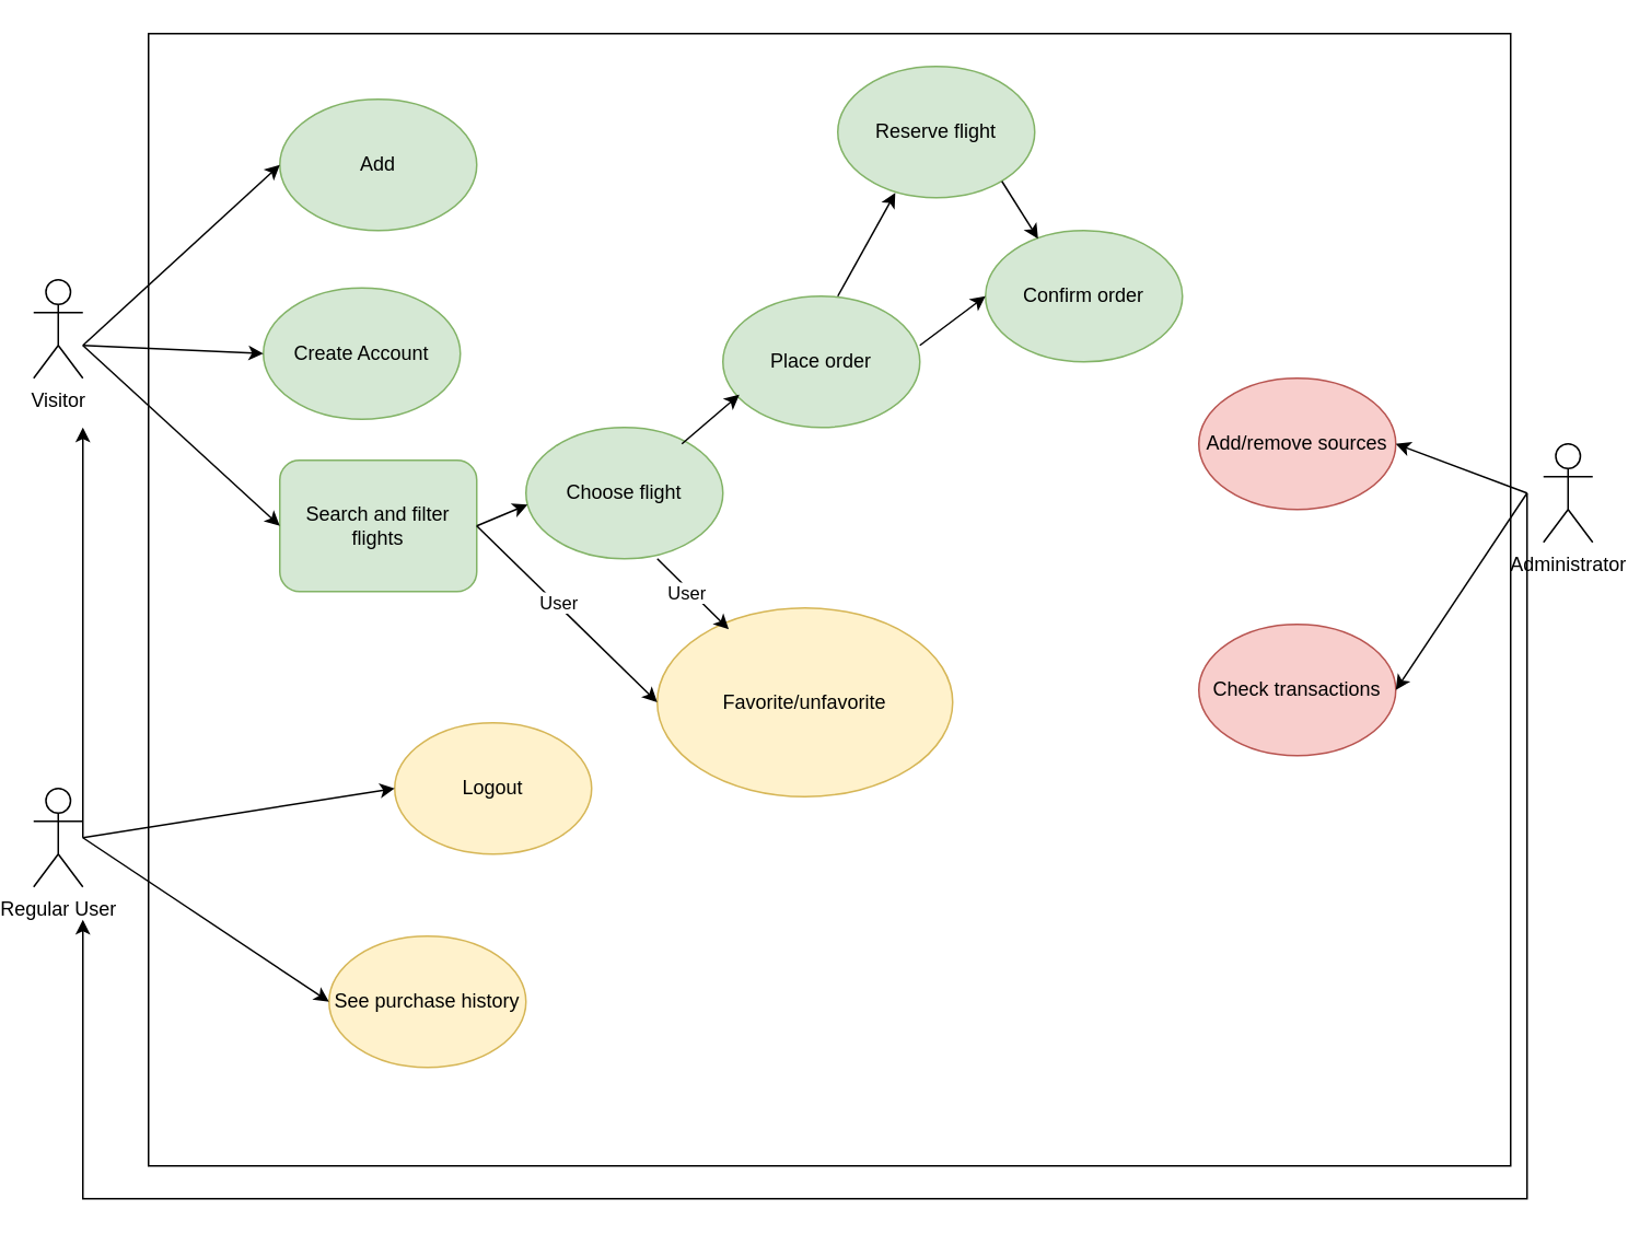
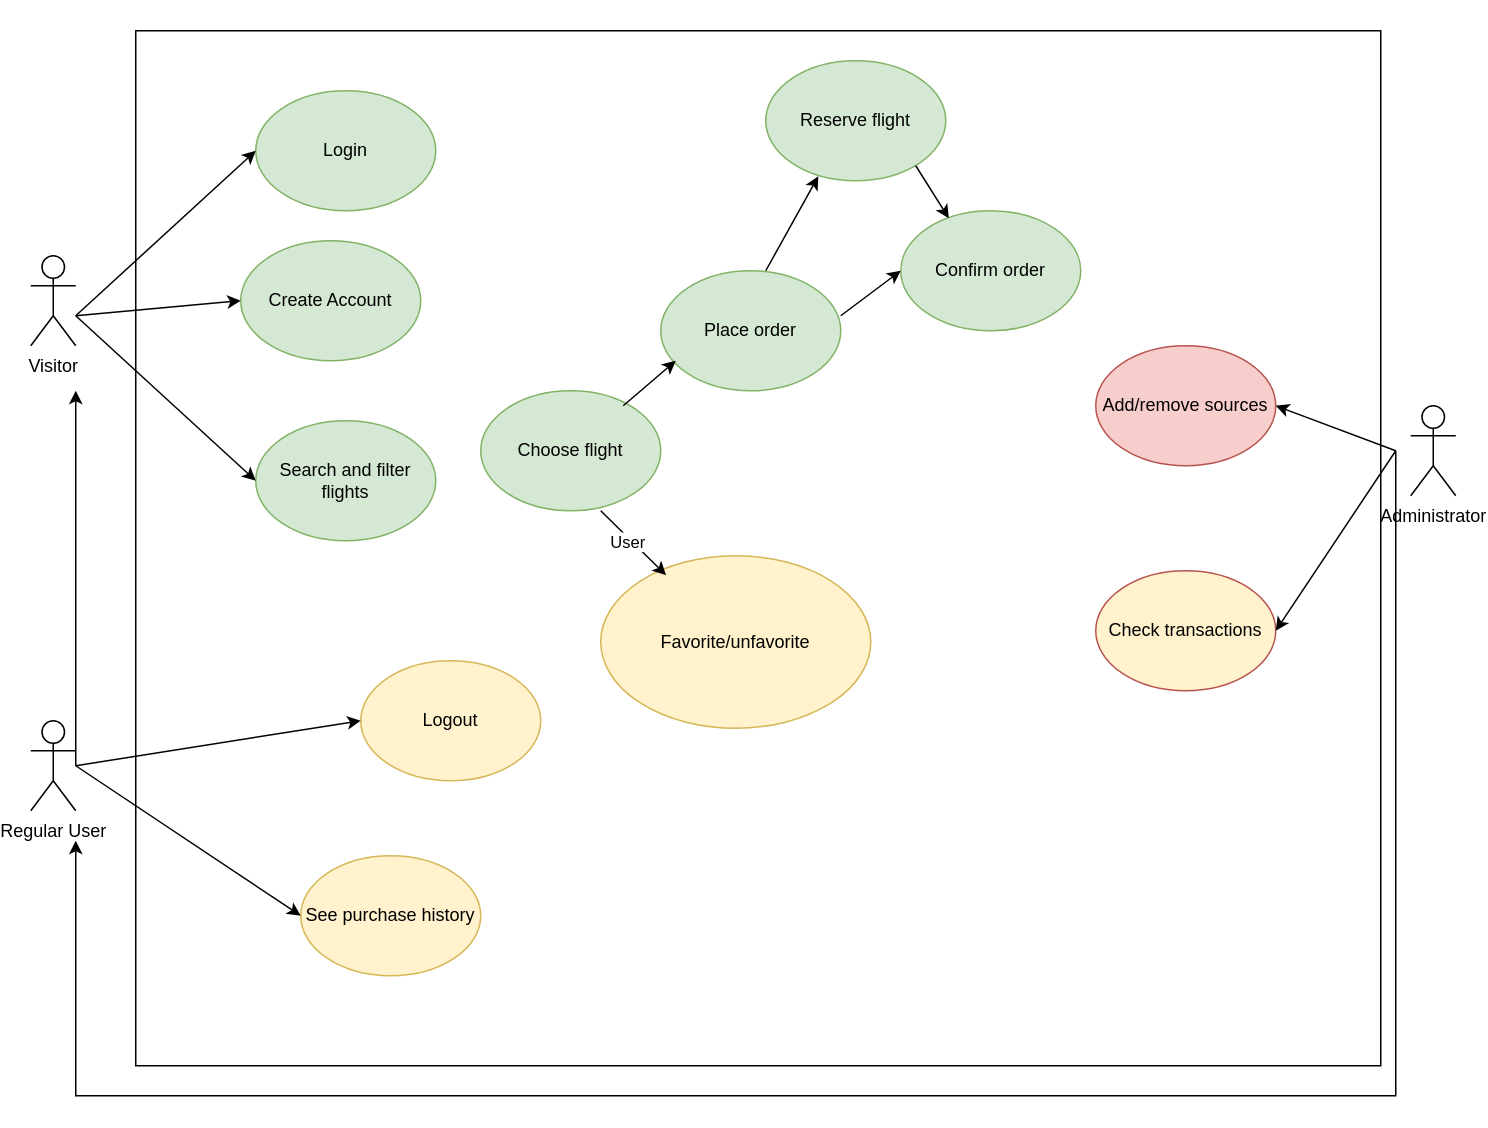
- <mxCell id="6" value="Add" style="ellipse;whiteSpace=wrap;html=1;fillColor=#d5e8d4;strokeColor=#82b366;" vertex="1" parent="1"><mxGeometry x="170" y="60" width="120" height="80" as="geometry" /></mxCell>
+ <mxCell id="6" value="Login" style="ellipse;whiteSpace=wrap;html=1;fillColor=#d5e8d4;strokeColor=#82b366;" vertex="1" parent="1"><mxGeometry x="170" y="60" width="120" height="80" as="geometry" /></mxCell>
- <mxCell id="8" value="Create Account" style="ellipse;whiteSpace=wrap;html=1;fillColor=#d5e8d4;strokeColor=#82b366;" vertex="1" parent="1"><mxGeometry x="160" y="175" width="120" height="80" as="geometry" /></mxCell>
+ <mxCell id="8" value="Create Account" style="ellipse;whiteSpace=wrap;html=1;fillColor=#d5e8d4;strokeColor=#82b366;" vertex="1" parent="1"><mxGeometry x="160" y="160" width="120" height="80" as="geometry" /></mxCell>
- <mxCell id="28" value="" style="endArrow=classic;html=1;rounded=0;entryX=0.008;entryY=0.588;entryDx=0;entryDy=0;entryPerimeter=0;exitX=1;exitY=0.5;exitDx=0;exitDy=0;" edge="1" parent="1" source="7" target="9"><mxGeometry width="50" height="50" relative="1" as="geometry"><mxPoint x="255" y="340" as="sourcePoint" /><mxPoint x="305" y="290" as="targetPoint" /></mxGeometry></mxCell>
- <mxCell id="7" value="Search and filter flights" style="whiteSpace=wrap;html=1;fillColor=#d5e8d4;strokeColor=#82b366;rounded=1;" vertex="1" parent="1"><mxGeometry x="170" y="280" width="120" height="80" as="geometry" /></mxCell>
+ <mxCell id="7" value="Search and filter flights" style="ellipse;whiteSpace=wrap;html=1;fillColor=#d5e8d4;strokeColor=#82b366;" vertex="1" parent="1"><mxGeometry x="170" y="280" width="120" height="80" as="geometry" /></mxCell>
- <mxCell id="20" value="" style="endArrow=classic;html=1;rounded=0;exitX=1;exitY=0.5;exitDx=0;exitDy=0;entryX=0;entryY=0.5;entryDx=0;entryDy=0;" edge="1" parent="1" source="7" target="12"><mxGeometry width="50" height="50" relative="1" as="geometry"><mxPoint x="310" y="470" as="sourcePoint" /><mxPoint x="360" y="420" as="targetPoint" /></mxGeometry></mxCell>
- <mxCell id="21" value="User" style="edgeLabel;html=1;align=center;verticalAlign=middle;resizable=0;points=[];" vertex="1" connectable="0" parent="20"><mxGeometry x="-0.114" y="1" relative="1" as="geometry"><mxPoint as="offset" /></mxGeometry></mxCell>
- <mxCell id="29" value="Check transactions" style="ellipse;whiteSpace=wrap;html=1;fillColor=#f8cecc;strokeColor=#b85450;" vertex="1" parent="1"><mxGeometry x="730" y="380" width="120" height="80" as="geometry" /></mxCell>
+ <mxCell id="29" value="Check transactions" style="ellipse;whiteSpace=wrap;html=1;fillColor=#fff2cc;strokeColor=#b85450;" vertex="1" parent="1"><mxGeometry x="730" y="380" width="120" height="80" as="geometry" /></mxCell>
